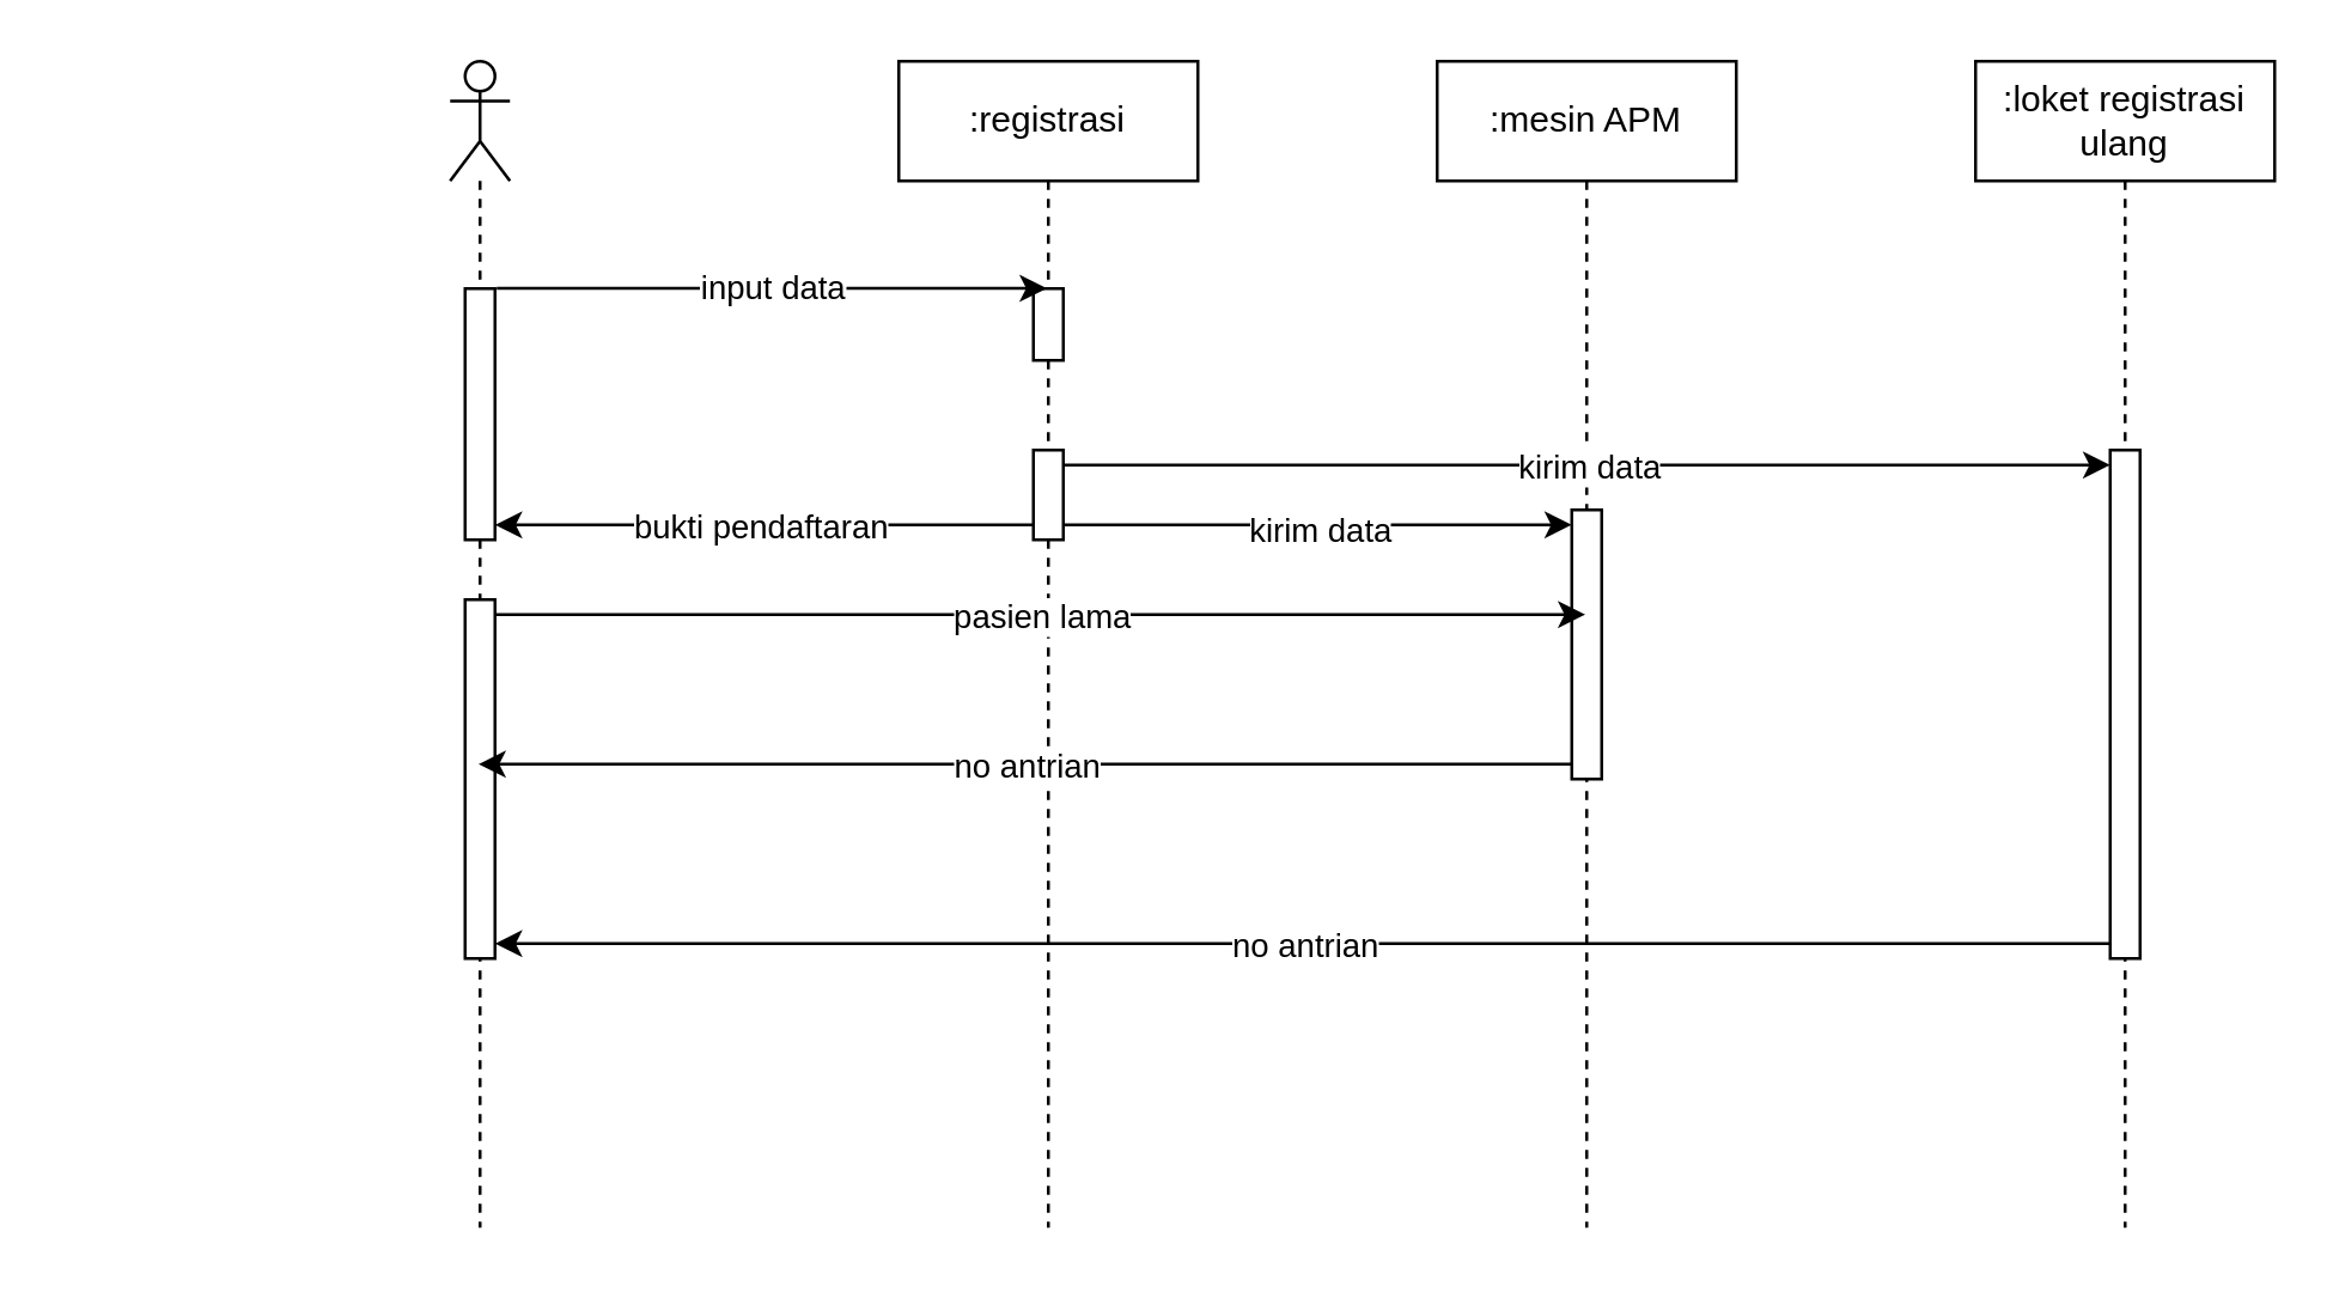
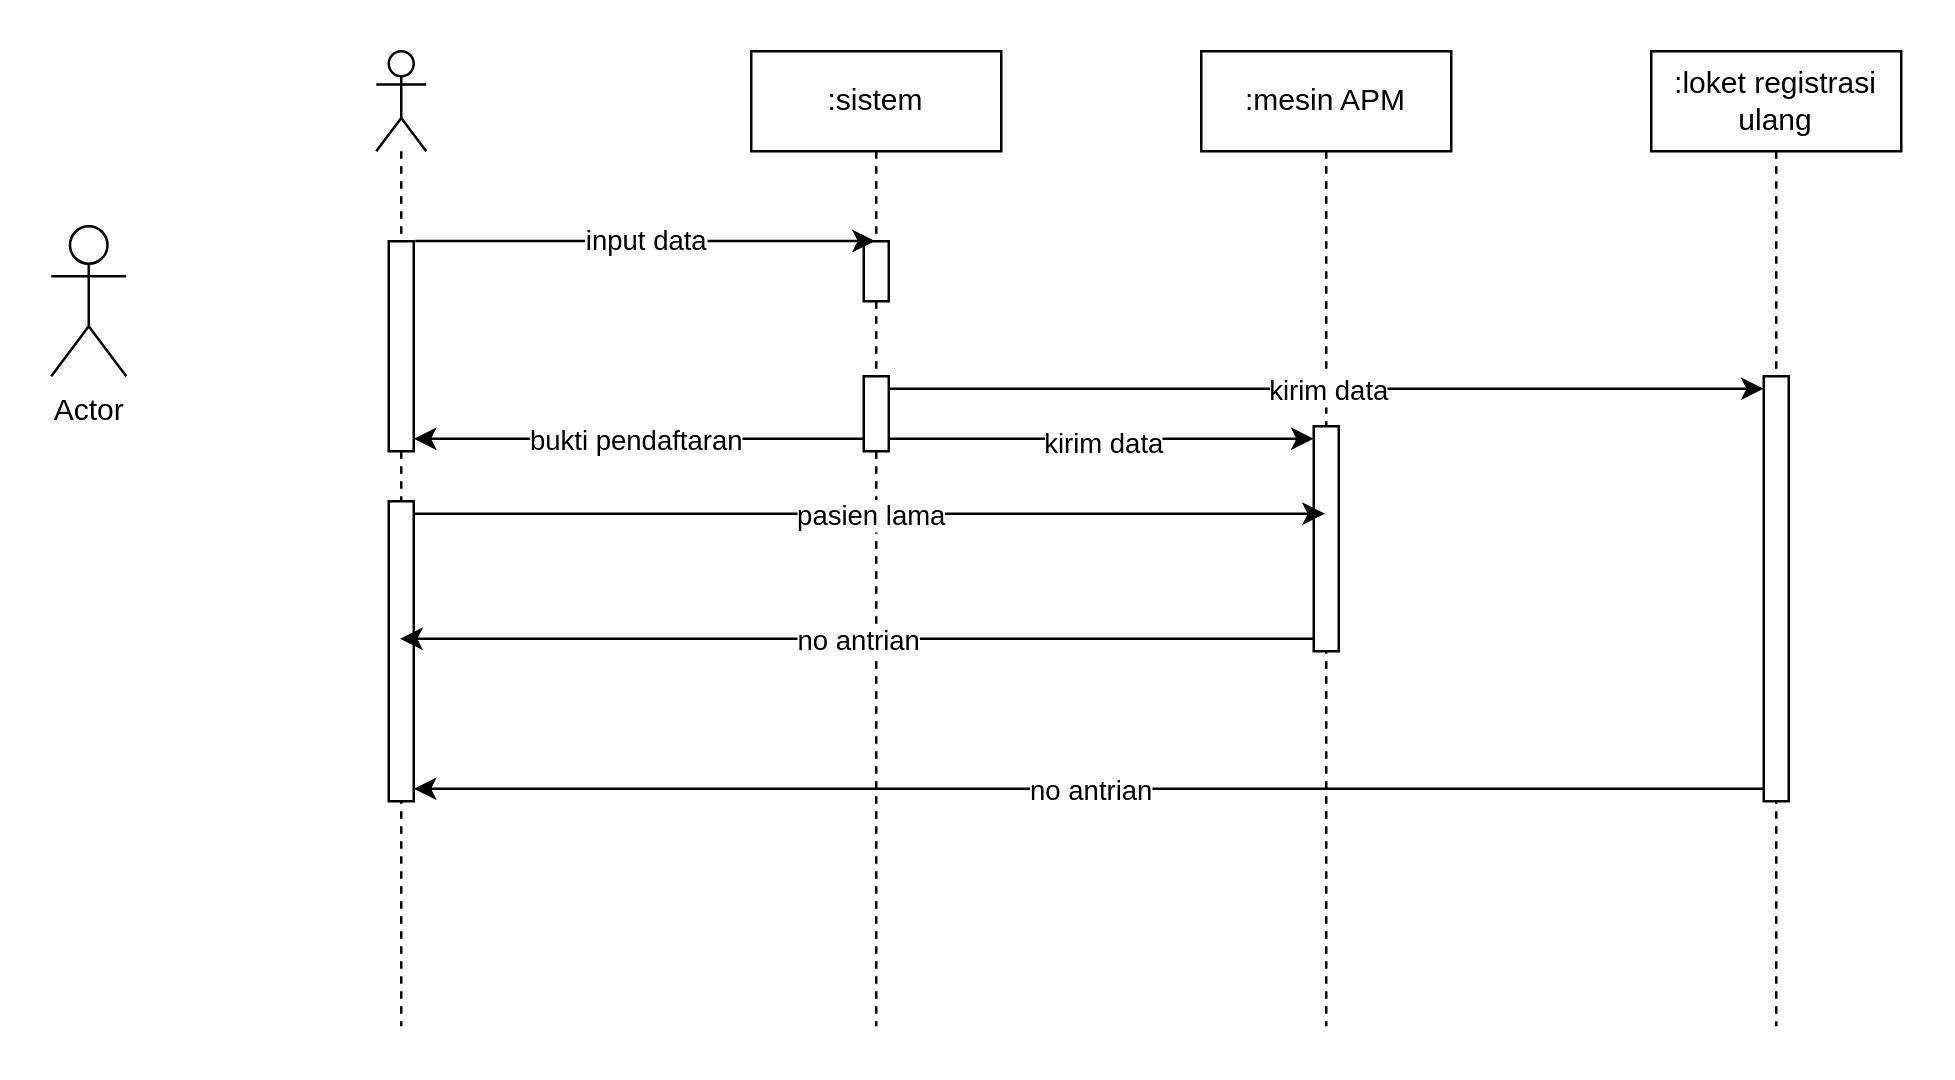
- <mxCell id="2" value=":registrasi" style="shape=umlLifeline;perimeter=lifelinePerimeter;whiteSpace=wrap;html=1;container=1;dropTarget=0;collapsible=0;recursiveResize=0;outlineConnect=0;portConstraint=eastwest;newEdgeStyle={&quot;curved&quot;:0,&quot;rounded&quot;:0};" vertex="1" parent="1"><mxGeometry x="300" y="20" width="100" height="390" as="geometry" /></mxCell>
+ <mxCell id="2" value=":sistem" style="shape=umlLifeline;perimeter=lifelinePerimeter;whiteSpace=wrap;html=1;container=1;dropTarget=0;collapsible=0;recursiveResize=0;outlineConnect=0;portConstraint=eastwest;newEdgeStyle={&quot;curved&quot;:0,&quot;rounded&quot;:0};" vertex="1" parent="1"><mxGeometry x="300" y="20" width="100" height="390" as="geometry" /></mxCell>
+ <mxCell id="7" value="Actor" style="shape=umlActor;verticalLabelPosition=bottom;verticalAlign=top;html=1;" vertex="1" parent="1"><mxGeometry x="20" y="90" width="30" height="60" as="geometry" /></mxCell>
